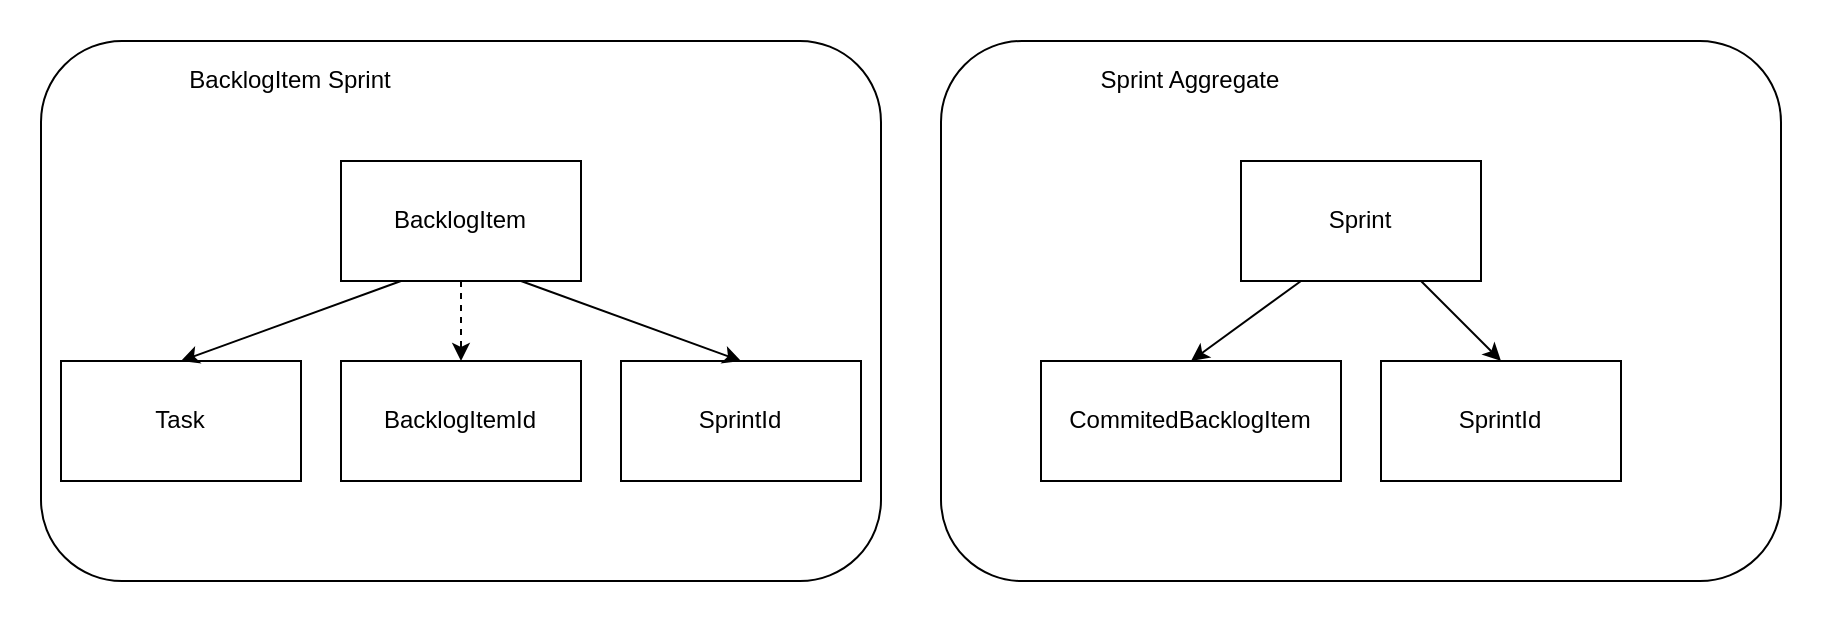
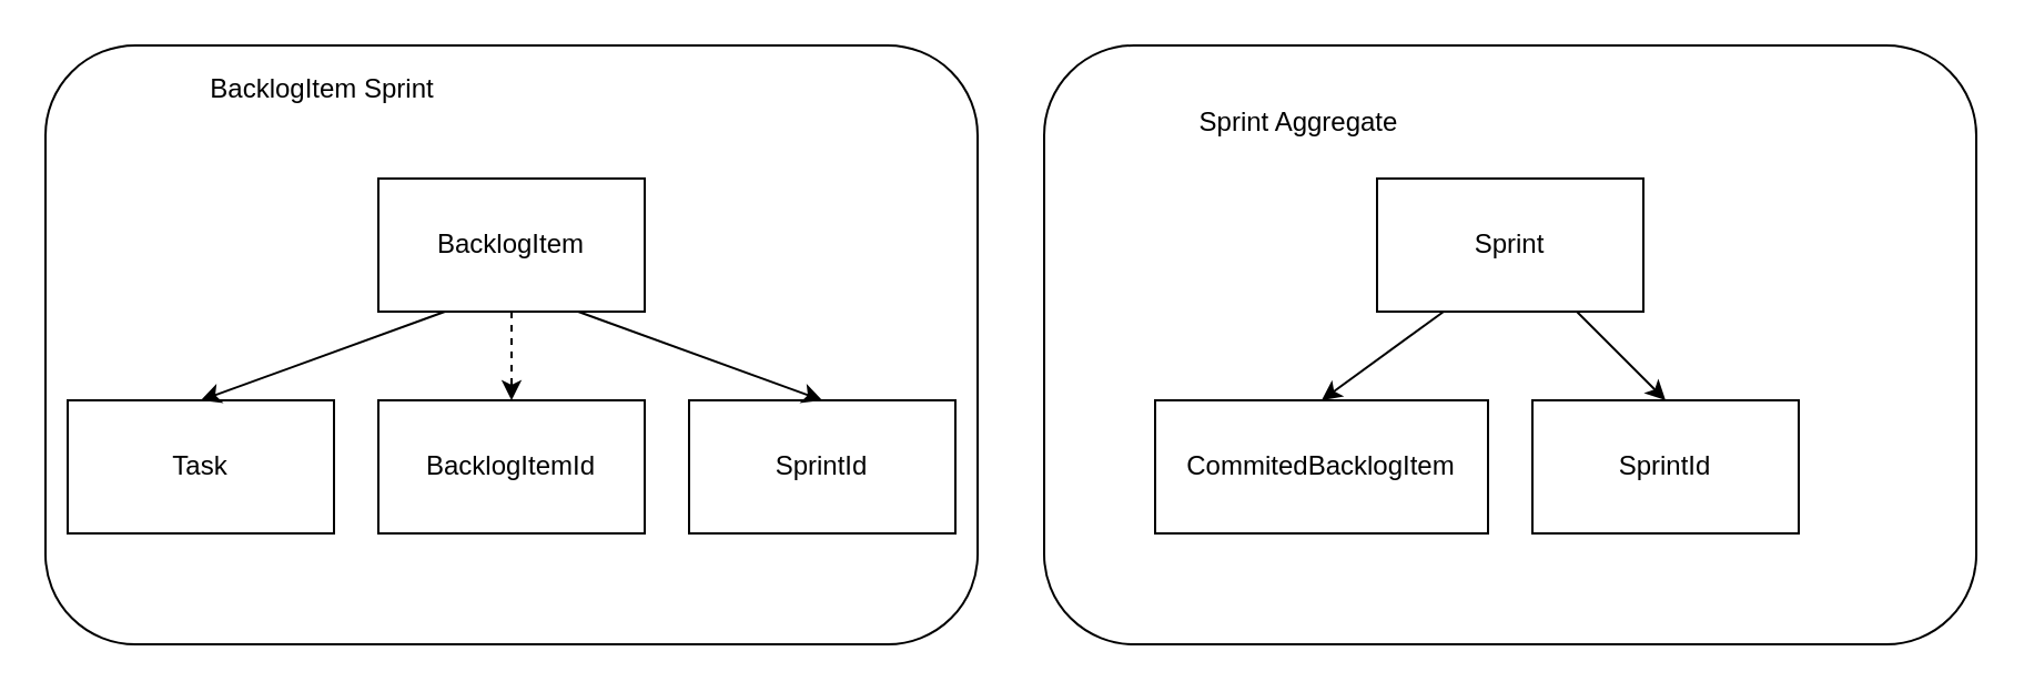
- <mxCell id="17" value="Sprint Aggregate" style="text;html=1;strokeColor=none;fillColor=none;align=center;verticalAlign=middle;whiteSpace=wrap;rounded=0;" vertex="1" parent="1"><mxGeometry x="510" y="30" width="170" height="20" as="geometry" /></mxCell>
+ <mxCell id="17" value="Sprint Aggregate" style="text;html=1;strokeColor=none;fillColor=none;align=center;verticalAlign=middle;whiteSpace=wrap;rounded=0;" vertex="1" parent="1"><mxGeometry x="500" y="45" width="170" height="20" as="geometry" /></mxCell>
